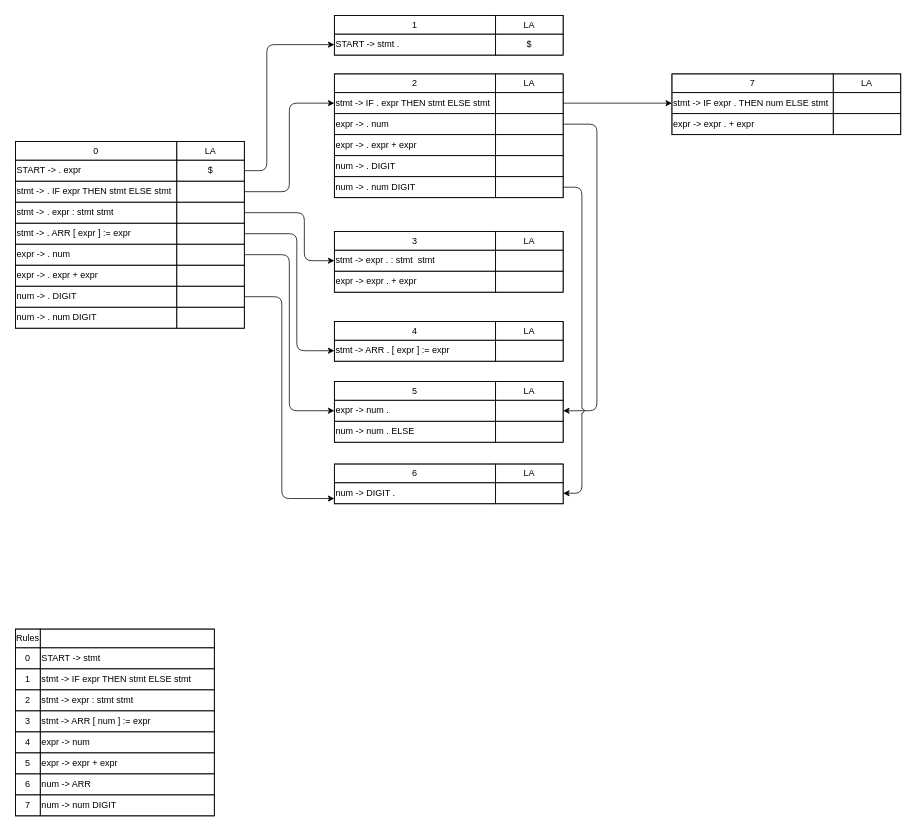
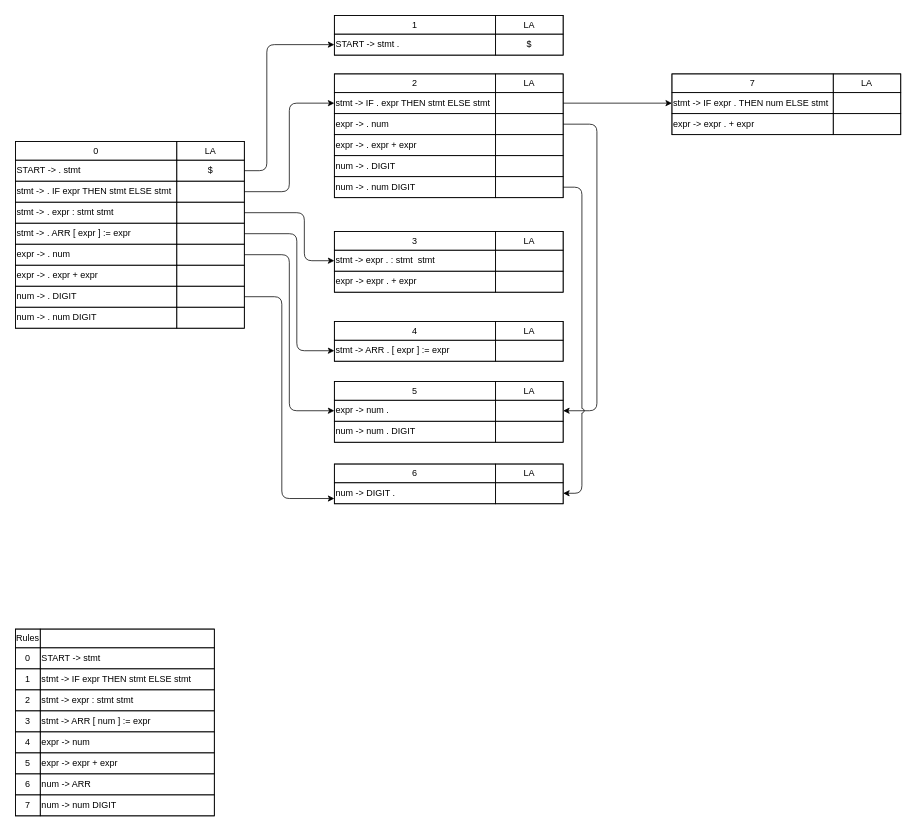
- <mxCell id="7" value="START -&amp;gt; . expr" style="connectable=0;recursiveResize=0;strokeColor=inherit;fillColor=none;align=left;whiteSpace=wrap;html=1;" vertex="1" parent="6"><mxGeometry width="215" height="28" as="geometry"><mxRectangle width="215" height="28" as="alternateBounds" /></mxGeometry></mxCell>
+ <mxCell id="7" value="START -&amp;gt; . stmt" style="connectable=0;recursiveResize=0;strokeColor=inherit;fillColor=none;align=left;whiteSpace=wrap;html=1;" vertex="1" parent="6"><mxGeometry width="215" height="28" as="geometry"><mxRectangle width="215" height="28" as="alternateBounds" /></mxGeometry></mxCell>
- <mxCell id="113" value="num -&amp;gt; num . ELSE" style="connectable=0;recursiveResize=0;strokeColor=inherit;fillColor=none;align=left;whiteSpace=wrap;html=1;" vertex="1" parent="112"><mxGeometry width="215" height="28" as="geometry"><mxRectangle width="215" height="28" as="alternateBounds" /></mxGeometry></mxCell>
+ <mxCell id="113" value="num -&amp;gt; num . DIGIT" style="connectable=0;recursiveResize=0;strokeColor=inherit;fillColor=none;align=left;whiteSpace=wrap;html=1;" vertex="1" parent="112"><mxGeometry width="215" height="28" as="geometry"><mxRectangle width="215" height="28" as="alternateBounds" /></mxGeometry></mxCell>
